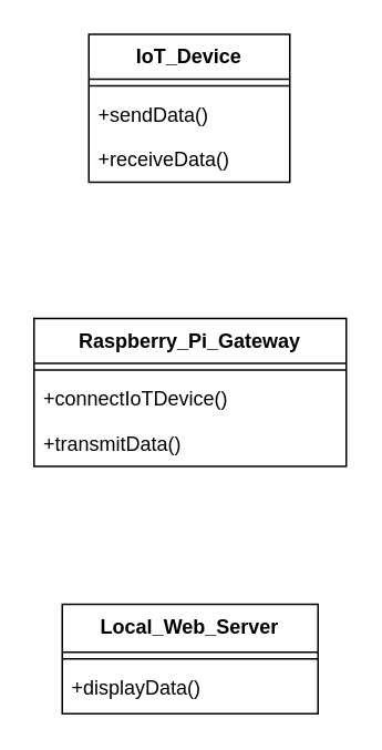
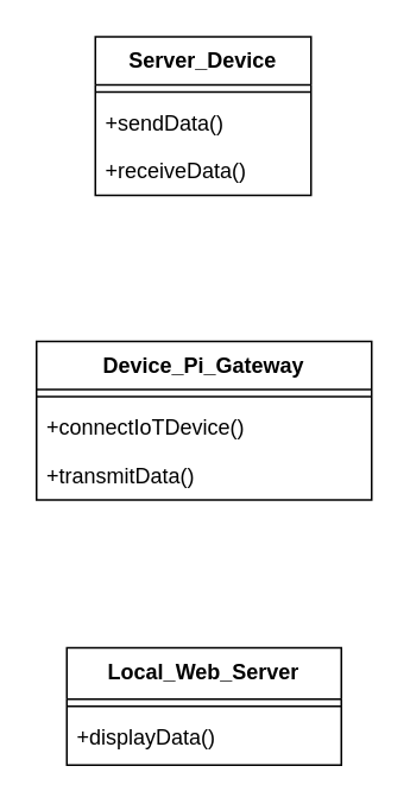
- <mxCell id="2" value="IoT_Device" style="swimlane;fontStyle=1;align=center;verticalAlign=top;childLayout=stackLayout;horizontal=1;startSize=27.08;horizontalStack=0;resizeParent=1;resizeParentMax=0;resizeLast=0;collapsible=0;marginBottom=0;" parent="1" vertex="1"><mxGeometry x="53" y="20" width="121" height="89.08" as="geometry" /></mxCell>
+ <mxCell id="2" value="Server_Device" style="swimlane;fontStyle=1;align=center;verticalAlign=top;childLayout=stackLayout;horizontal=1;startSize=27.08;horizontalStack=0;resizeParent=1;resizeParentMax=0;resizeLast=0;collapsible=0;marginBottom=0;" parent="1" vertex="1"><mxGeometry x="53" y="20" width="121" height="89.08" as="geometry" /></mxCell>
- <mxCell id="6" value="Raspberry_Pi_Gateway" style="swimlane;fontStyle=1;align=center;verticalAlign=top;childLayout=stackLayout;horizontal=1;startSize=27.08;horizontalStack=0;resizeParent=1;resizeParentMax=0;resizeLast=0;collapsible=0;marginBottom=0;" parent="1" vertex="1"><mxGeometry x="20" y="191" width="188" height="89.08" as="geometry" /></mxCell>
+ <mxCell id="6" value="Device_Pi_Gateway" style="swimlane;fontStyle=1;align=center;verticalAlign=top;childLayout=stackLayout;horizontal=1;startSize=27.08;horizontalStack=0;resizeParent=1;resizeParentMax=0;resizeLast=0;collapsible=0;marginBottom=0;" parent="1" vertex="1"><mxGeometry x="20" y="191" width="188" height="89.08" as="geometry" /></mxCell>
